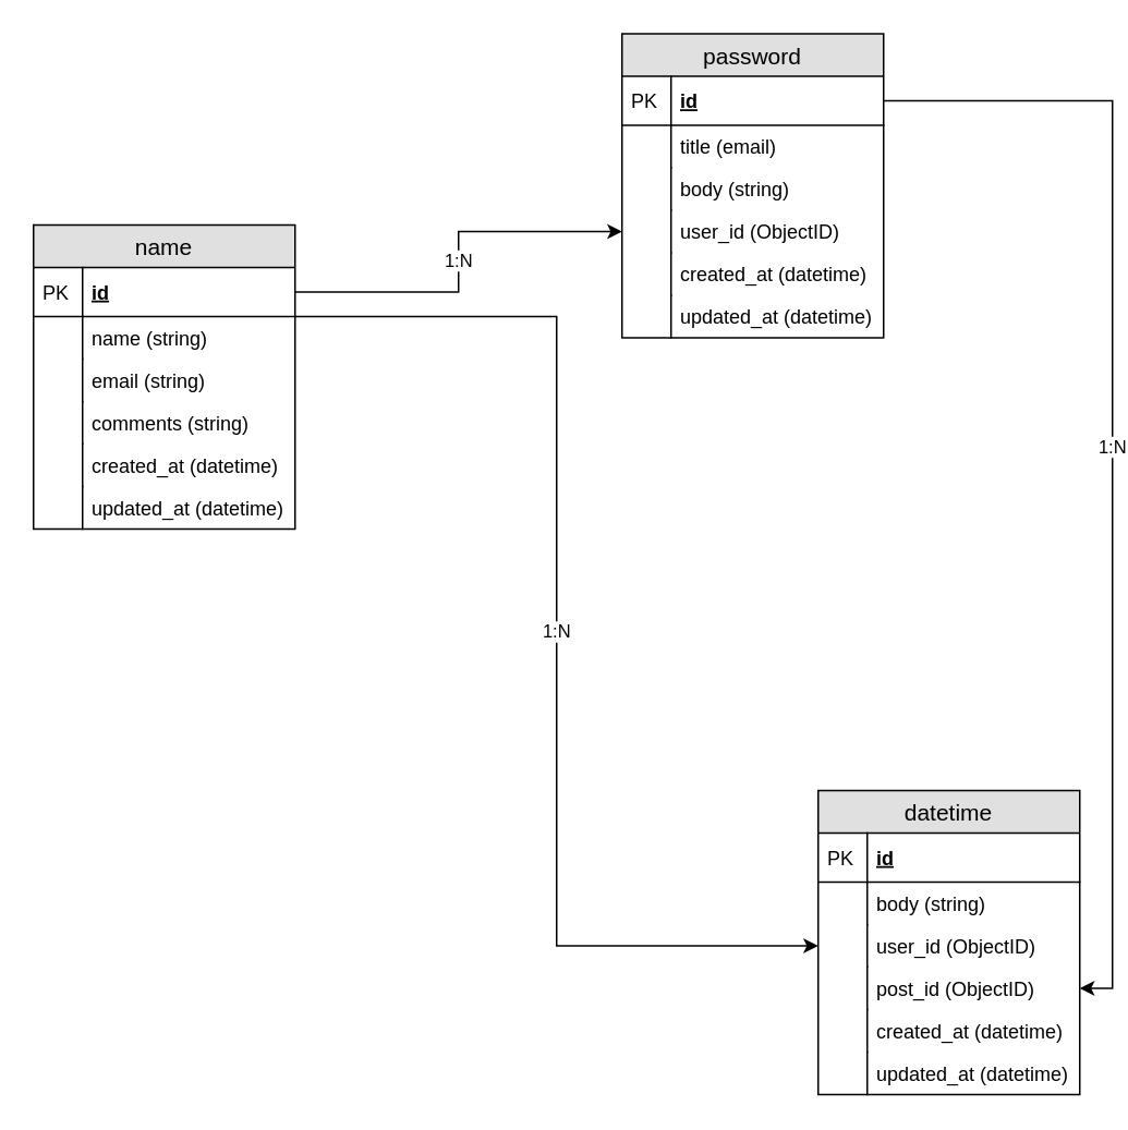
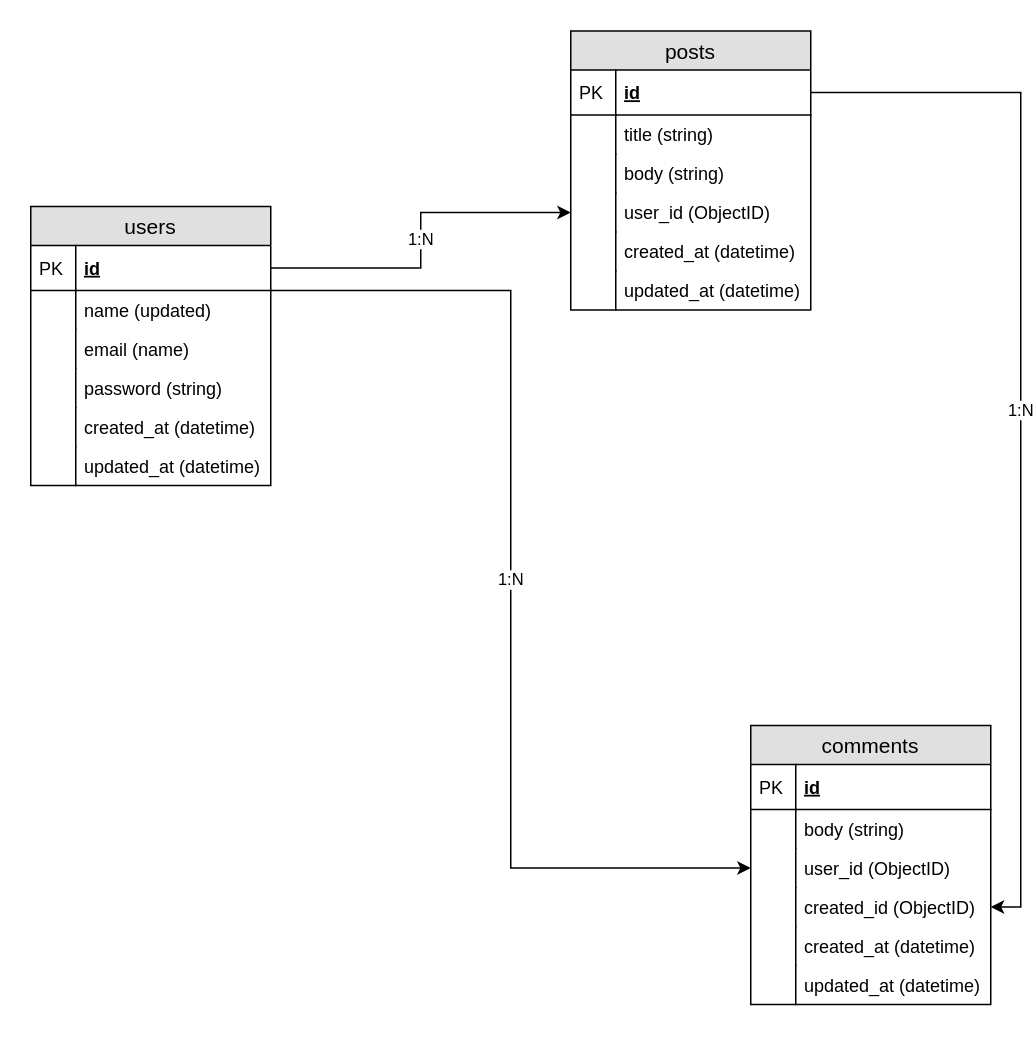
- <mxCell id="15" value="password" style="swimlane;fontStyle=0;childLayout=stackLayout;horizontal=1;startSize=26;fillColor=#e0e0e0;horizontalStack=0;resizeParent=1;resizeParentMax=0;resizeLast=0;collapsible=1;marginBottom=0;swimlaneFillColor=#ffffff;align=center;fontSize=14;" parent="1" vertex="1"><mxGeometry x="380" y="20" width="160" height="186" as="geometry" /></mxCell>
+ <mxCell id="15" value="posts" style="swimlane;fontStyle=0;childLayout=stackLayout;horizontal=1;startSize=26;fillColor=#e0e0e0;horizontalStack=0;resizeParent=1;resizeParentMax=0;resizeLast=0;collapsible=1;marginBottom=0;swimlaneFillColor=#ffffff;align=center;fontSize=14;" parent="1" vertex="1"><mxGeometry x="380" y="20" width="160" height="186" as="geometry" /></mxCell>
- <mxCell id="18" value="title (email)" style="shape=partialRectangle;top=0;left=0;right=0;bottom=0;align=left;verticalAlign=top;fillColor=none;spacingLeft=34;spacingRight=4;overflow=hidden;rotatable=0;points=[[0,0.5],[1,0.5]];portConstraint=eastwest;dropTarget=0;fontSize=12;" parent="15" vertex="1"><mxGeometry y="56" width="160" height="26" as="geometry" /></mxCell>
+ <mxCell id="18" value="title (string)" style="shape=partialRectangle;top=0;left=0;right=0;bottom=0;align=left;verticalAlign=top;fillColor=none;spacingLeft=34;spacingRight=4;overflow=hidden;rotatable=0;points=[[0,0.5],[1,0.5]];portConstraint=eastwest;dropTarget=0;fontSize=12;" parent="15" vertex="1"><mxGeometry y="56" width="160" height="26" as="geometry" /></mxCell>
- <mxCell id="2" value="name" style="swimlane;fontStyle=0;childLayout=stackLayout;horizontal=1;startSize=26;fillColor=#e0e0e0;horizontalStack=0;resizeParent=1;resizeParentMax=0;resizeLast=0;collapsible=1;marginBottom=0;swimlaneFillColor=#ffffff;align=center;fontSize=14;" parent="1" vertex="1"><mxGeometry x="20" y="137" width="160" height="186" as="geometry" /></mxCell>
+ <mxCell id="2" value="users" style="swimlane;fontStyle=0;childLayout=stackLayout;horizontal=1;startSize=26;fillColor=#e0e0e0;horizontalStack=0;resizeParent=1;resizeParentMax=0;resizeLast=0;collapsible=1;marginBottom=0;swimlaneFillColor=#ffffff;align=center;fontSize=14;" parent="1" vertex="1"><mxGeometry x="20" y="137" width="160" height="186" as="geometry" /></mxCell>
- <mxCell id="5" value="name (string)" style="shape=partialRectangle;top=0;left=0;right=0;bottom=0;align=left;verticalAlign=top;fillColor=none;spacingLeft=34;spacingRight=4;overflow=hidden;rotatable=0;points=[[0,0.5],[1,0.5]];portConstraint=eastwest;dropTarget=0;fontSize=12;" parent="2" vertex="1"><mxGeometry y="56" width="160" height="26" as="geometry" /></mxCell>
+ <mxCell id="5" value="name (updated)" style="shape=partialRectangle;top=0;left=0;right=0;bottom=0;align=left;verticalAlign=top;fillColor=none;spacingLeft=34;spacingRight=4;overflow=hidden;rotatable=0;points=[[0,0.5],[1,0.5]];portConstraint=eastwest;dropTarget=0;fontSize=12;" parent="2" vertex="1"><mxGeometry y="56" width="160" height="26" as="geometry" /></mxCell>
- <mxCell id="7" value="email (string)" style="shape=partialRectangle;top=0;left=0;right=0;bottom=0;align=left;verticalAlign=top;fillColor=none;spacingLeft=34;spacingRight=4;overflow=hidden;rotatable=0;points=[[0,0.5],[1,0.5]];portConstraint=eastwest;dropTarget=0;fontSize=12;" parent="2" vertex="1"><mxGeometry y="82" width="160" height="26" as="geometry" /></mxCell>
+ <mxCell id="7" value="email (name)" style="shape=partialRectangle;top=0;left=0;right=0;bottom=0;align=left;verticalAlign=top;fillColor=none;spacingLeft=34;spacingRight=4;overflow=hidden;rotatable=0;points=[[0,0.5],[1,0.5]];portConstraint=eastwest;dropTarget=0;fontSize=12;" parent="2" vertex="1"><mxGeometry y="82" width="160" height="26" as="geometry" /></mxCell>
- <mxCell id="9" value="comments (string)" style="shape=partialRectangle;top=0;left=0;right=0;bottom=0;align=left;verticalAlign=top;fillColor=none;spacingLeft=34;spacingRight=4;overflow=hidden;rotatable=0;points=[[0,0.5],[1,0.5]];portConstraint=eastwest;dropTarget=0;fontSize=12;" parent="2" vertex="1"><mxGeometry y="108" width="160" height="26" as="geometry" /></mxCell>
+ <mxCell id="9" value="password (string)" style="shape=partialRectangle;top=0;left=0;right=0;bottom=0;align=left;verticalAlign=top;fillColor=none;spacingLeft=34;spacingRight=4;overflow=hidden;rotatable=0;points=[[0,0.5],[1,0.5]];portConstraint=eastwest;dropTarget=0;fontSize=12;" parent="2" vertex="1"><mxGeometry y="108" width="160" height="26" as="geometry" /></mxCell>
- <mxCell id="28" value="datetime" style="swimlane;fontStyle=0;childLayout=stackLayout;horizontal=1;startSize=26;fillColor=#e0e0e0;horizontalStack=0;resizeParent=1;resizeParentMax=0;resizeLast=0;collapsible=1;marginBottom=0;swimlaneFillColor=#ffffff;align=center;fontSize=14;" parent="1" vertex="1"><mxGeometry x="500" y="483" width="160" height="186" as="geometry" /></mxCell>
+ <mxCell id="28" value="comments" style="swimlane;fontStyle=0;childLayout=stackLayout;horizontal=1;startSize=26;fillColor=#e0e0e0;horizontalStack=0;resizeParent=1;resizeParentMax=0;resizeLast=0;collapsible=1;marginBottom=0;swimlaneFillColor=#ffffff;align=center;fontSize=14;" parent="1" vertex="1"><mxGeometry x="500" y="483" width="160" height="186" as="geometry" /></mxCell>
- <mxCell id="35" value="post_id (ObjectID)" style="shape=partialRectangle;top=0;left=0;right=0;bottom=0;align=left;verticalAlign=top;fillColor=none;spacingLeft=34;spacingRight=4;overflow=hidden;rotatable=0;points=[[0,0.5],[1,0.5]];portConstraint=eastwest;dropTarget=0;fontSize=12;" parent="28" vertex="1"><mxGeometry y="108" width="160" height="26" as="geometry" /></mxCell>
+ <mxCell id="35" value="created_id (ObjectID)" style="shape=partialRectangle;top=0;left=0;right=0;bottom=0;align=left;verticalAlign=top;fillColor=none;spacingLeft=34;spacingRight=4;overflow=hidden;rotatable=0;points=[[0,0.5],[1,0.5]];portConstraint=eastwest;dropTarget=0;fontSize=12;" parent="28" vertex="1"><mxGeometry y="108" width="160" height="26" as="geometry" /></mxCell>
